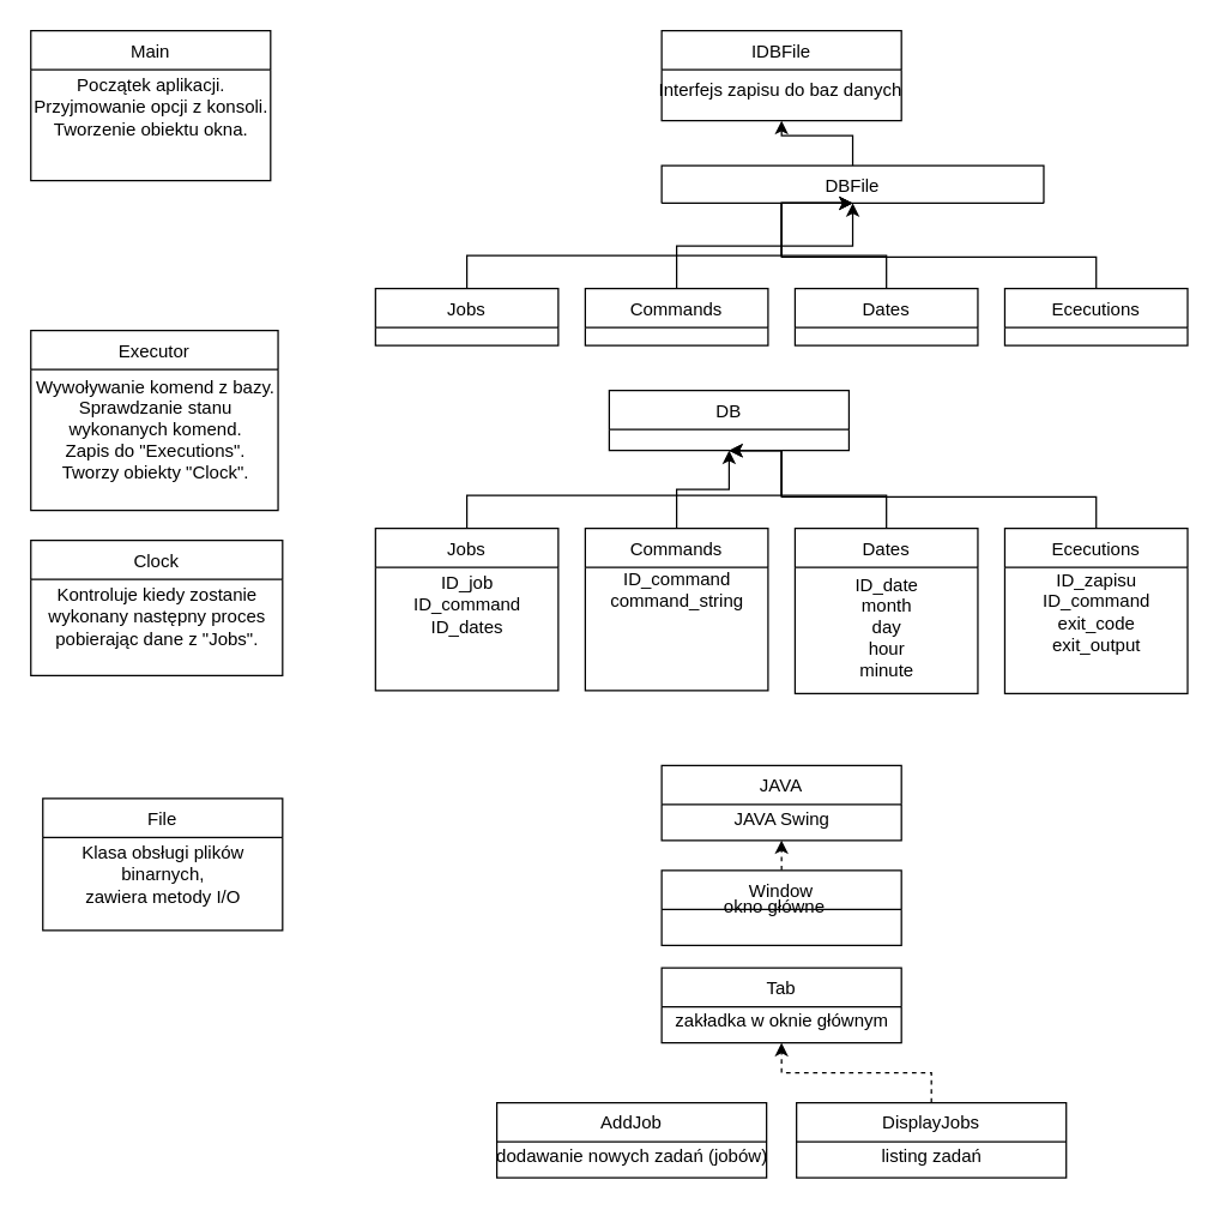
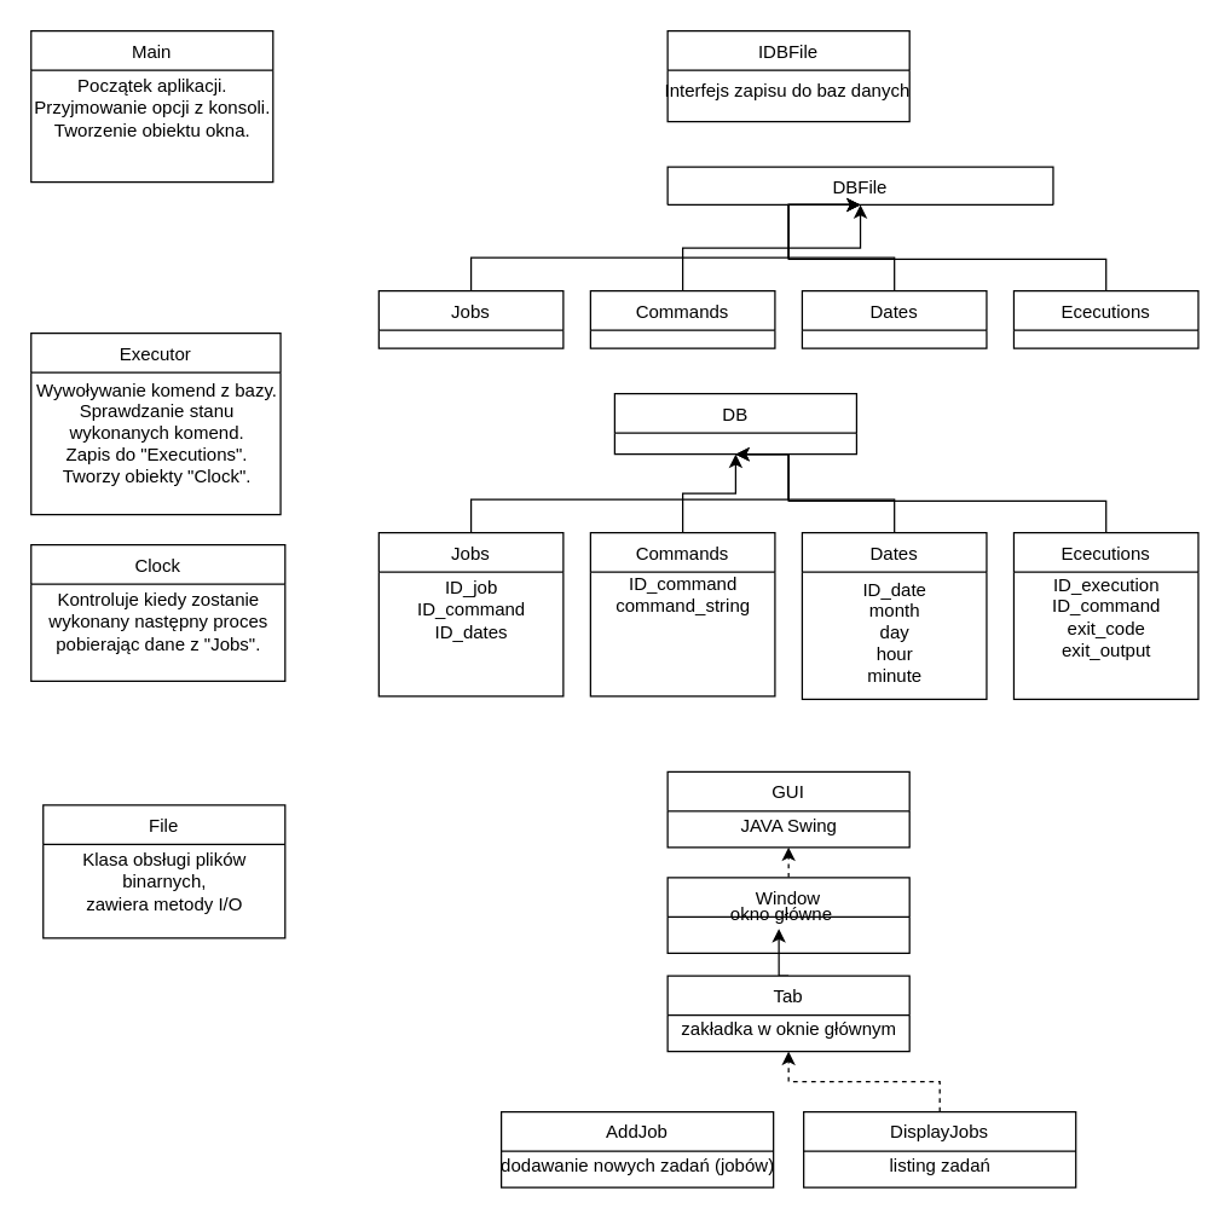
- <mxCell id="35" style="edgeStyle=orthogonalEdgeStyle;rounded=0;orthogonalLoop=1;jettySize=auto;html=1;exitX=0.5;exitY=0;exitDx=0;exitDy=0;entryX=0.5;entryY=1;entryDx=0;entryDy=0;" edge="1" parent="1" source="36" target="34"><mxGeometry relative="1" as="geometry" /></mxCell>
- <mxCell id="11" value="ID_zapisu&lt;br&gt;ID_command&lt;br&gt;exit_code&lt;br&gt;exit_output" style="text;html=1;align=center;verticalAlign=middle;resizable=0;points=[];autosize=1;strokeColor=none;fillColor=none;" vertex="1" parent="10"><mxGeometry y="26" width="122" height="60" as="geometry" /></mxCell>
+ <mxCell id="11" value="ID_execution&lt;br&gt;ID_command&lt;br&gt;exit_code&lt;br&gt;exit_output" style="text;html=1;align=center;verticalAlign=middle;resizable=0;points=[];autosize=1;strokeColor=none;fillColor=none;" vertex="1" parent="10"><mxGeometry y="26" width="122" height="60" as="geometry" /></mxCell>
- <mxCell id="2" value="JAVA" style="swimlane;fontStyle=0;align=center;verticalAlign=top;childLayout=stackLayout;horizontal=1;startSize=26;horizontalStack=0;resizeParent=1;resizeLast=0;collapsible=1;marginBottom=0;rounded=0;shadow=0;strokeWidth=1;" parent="1" vertex="1"><mxGeometry x="441" y="510" width="160" height="50" as="geometry"><mxRectangle x="230" y="140" width="160" height="26" as="alternateBounds" /></mxGeometry></mxCell>
+ <mxCell id="2" value="GUI" style="swimlane;fontStyle=0;align=center;verticalAlign=top;childLayout=stackLayout;horizontal=1;startSize=26;horizontalStack=0;resizeParent=1;resizeLast=0;collapsible=1;marginBottom=0;rounded=0;shadow=0;strokeWidth=1;" parent="1" vertex="1"><mxGeometry x="441" y="510" width="160" height="50" as="geometry"><mxRectangle x="230" y="140" width="160" height="26" as="alternateBounds" /></mxGeometry></mxCell>
+ <mxCell id="22" style="edgeStyle=orthogonalEdgeStyle;rounded=0;orthogonalLoop=1;jettySize=auto;html=1;exitX=0.5;exitY=0;exitDx=0;exitDy=0;entryX=0.482;entryY=0.943;entryDx=0;entryDy=0;entryPerimeter=0;" edge="1" parent="1" source="23" target="32"><mxGeometry relative="1" as="geometry" /></mxCell>
